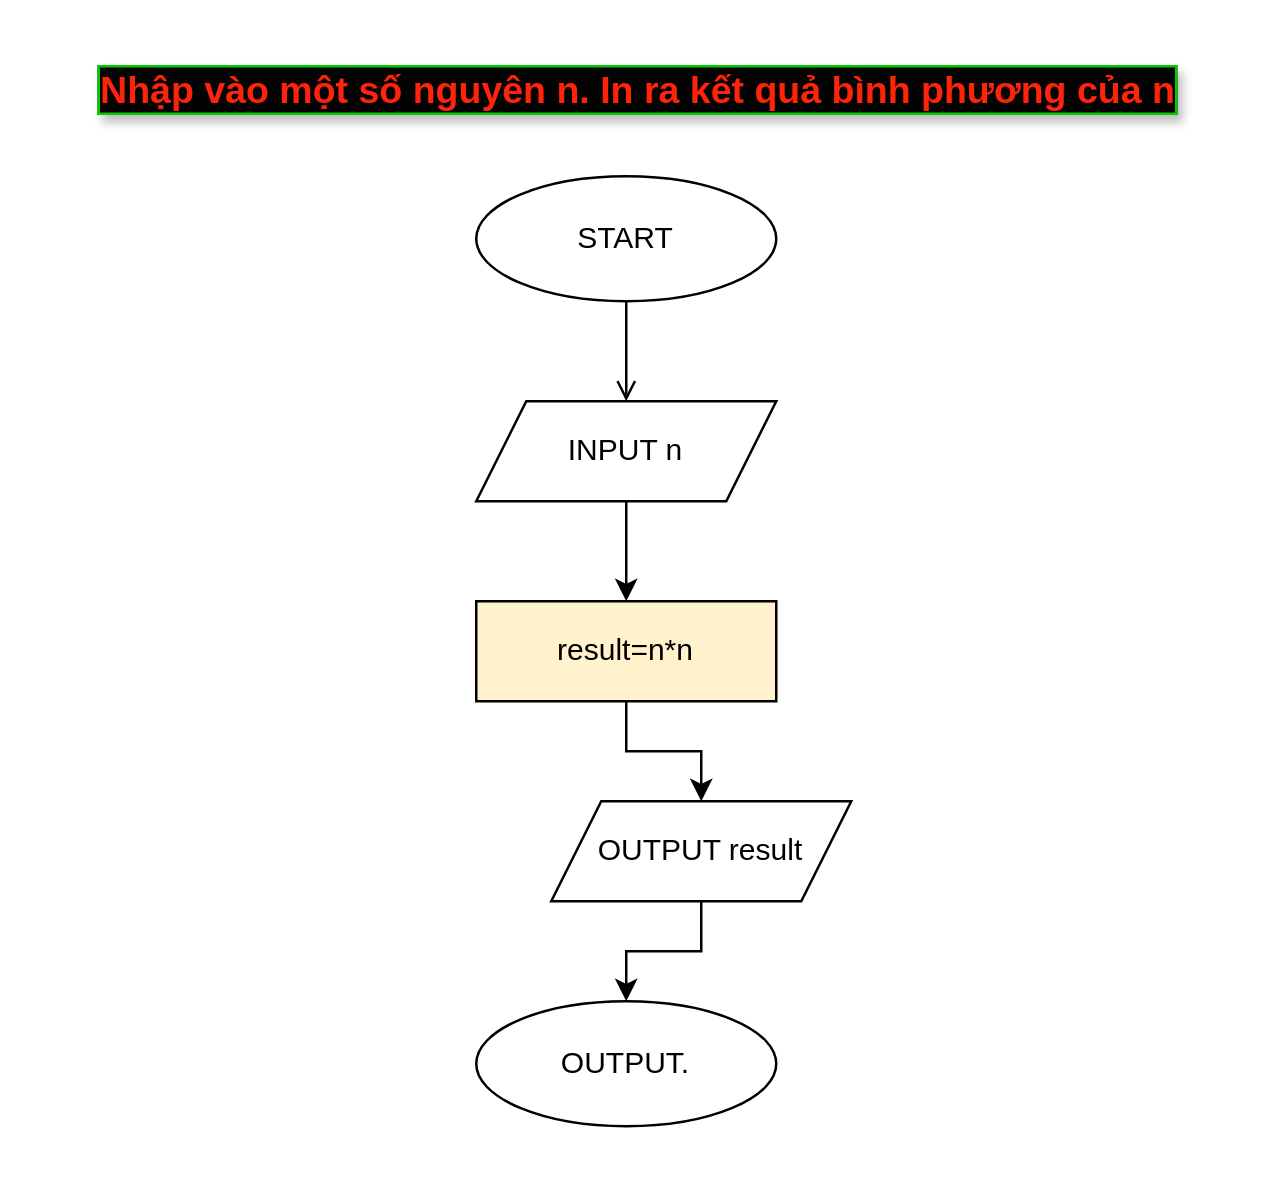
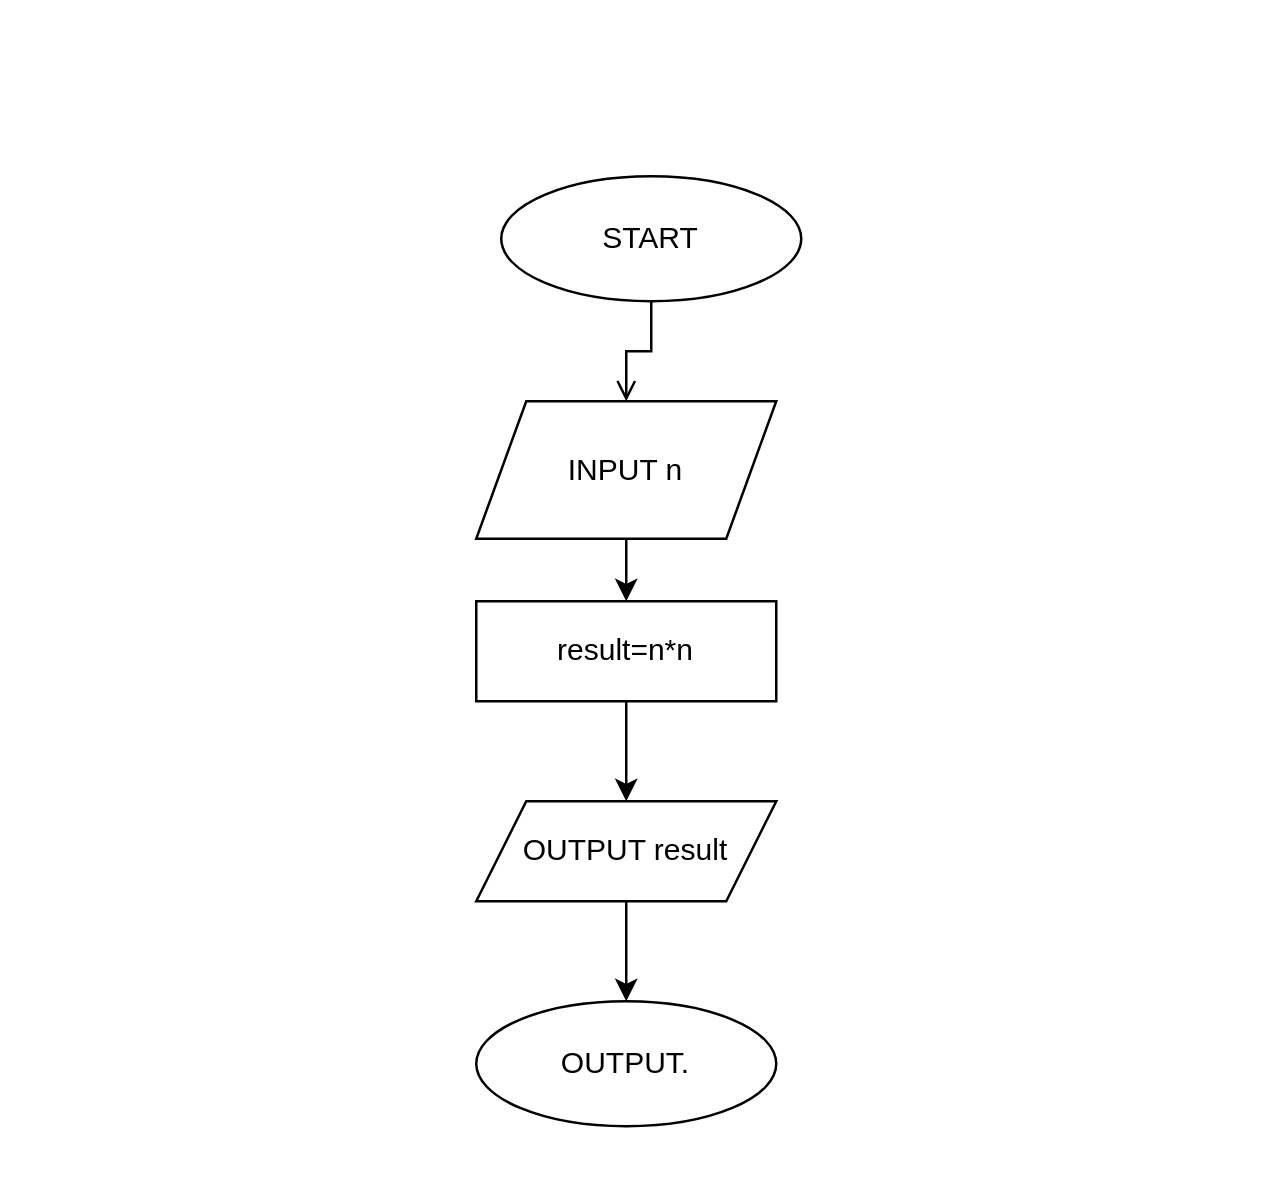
- <mxCell id="2" value="Nhập vào một số nguyên n. In ra kết quả bình phương của n" style="text;html=1;align=center;verticalAlign=middle;whiteSpace=wrap;rounded=0;fontStyle=1;fontSize=15;fontColor=#FF230A;labelBackgroundColor=#030303;labelBorderColor=#00CC00;textShadow=1;spacing=2;" vertex="1" parent="1"><mxGeometry x="20" y="20" width="470" height="30" as="geometry" /></mxCell>
- <mxCell id="4" value="START" style="ellipse;whiteSpace=wrap;html=1;" vertex="1" parent="1"><mxGeometry x="190" y="70" width="120" height="50" as="geometry" /></mxCell>
+ <mxCell id="4" value="START" style="ellipse;whiteSpace=wrap;html=1;" vertex="1" parent="1"><mxGeometry x="200" y="70" width="120" height="50" as="geometry" /></mxCell>
- <mxCell id="6" value="INPUT n" style="shape=parallelogram;perimeter=parallelogramPerimeter;whiteSpace=wrap;html=1;fixedSize=1;" vertex="1" parent="1"><mxGeometry x="190" y="160" width="120" height="40" as="geometry" /></mxCell>
+ <mxCell id="6" value="INPUT n" style="shape=parallelogram;perimeter=parallelogramPerimeter;whiteSpace=wrap;html=1;fixedSize=1;" vertex="1" parent="1"><mxGeometry x="190" y="160" width="120" height="55" as="geometry" /></mxCell>
- <mxCell id="8" value="result=n*n" style="rounded=0;whiteSpace=wrap;html=1;fillColor=#fff2cc;" vertex="1" parent="1"><mxGeometry x="190" y="240" width="120" height="40" as="geometry" /></mxCell>
+ <mxCell id="8" value="result=n*n" style="rounded=0;whiteSpace=wrap;html=1;" vertex="1" parent="1"><mxGeometry x="190" y="240" width="120" height="40" as="geometry" /></mxCell>
- <mxCell id="10" value="OUTPUT result" style="shape=parallelogram;perimeter=parallelogramPerimeter;whiteSpace=wrap;html=1;fixedSize=1;" vertex="1" parent="1"><mxGeometry x="220" y="320" width="120" height="40" as="geometry" /></mxCell>
+ <mxCell id="10" value="OUTPUT result" style="shape=parallelogram;perimeter=parallelogramPerimeter;whiteSpace=wrap;html=1;fixedSize=1;" vertex="1" parent="1"><mxGeometry x="190" y="320" width="120" height="40" as="geometry" /></mxCell>
